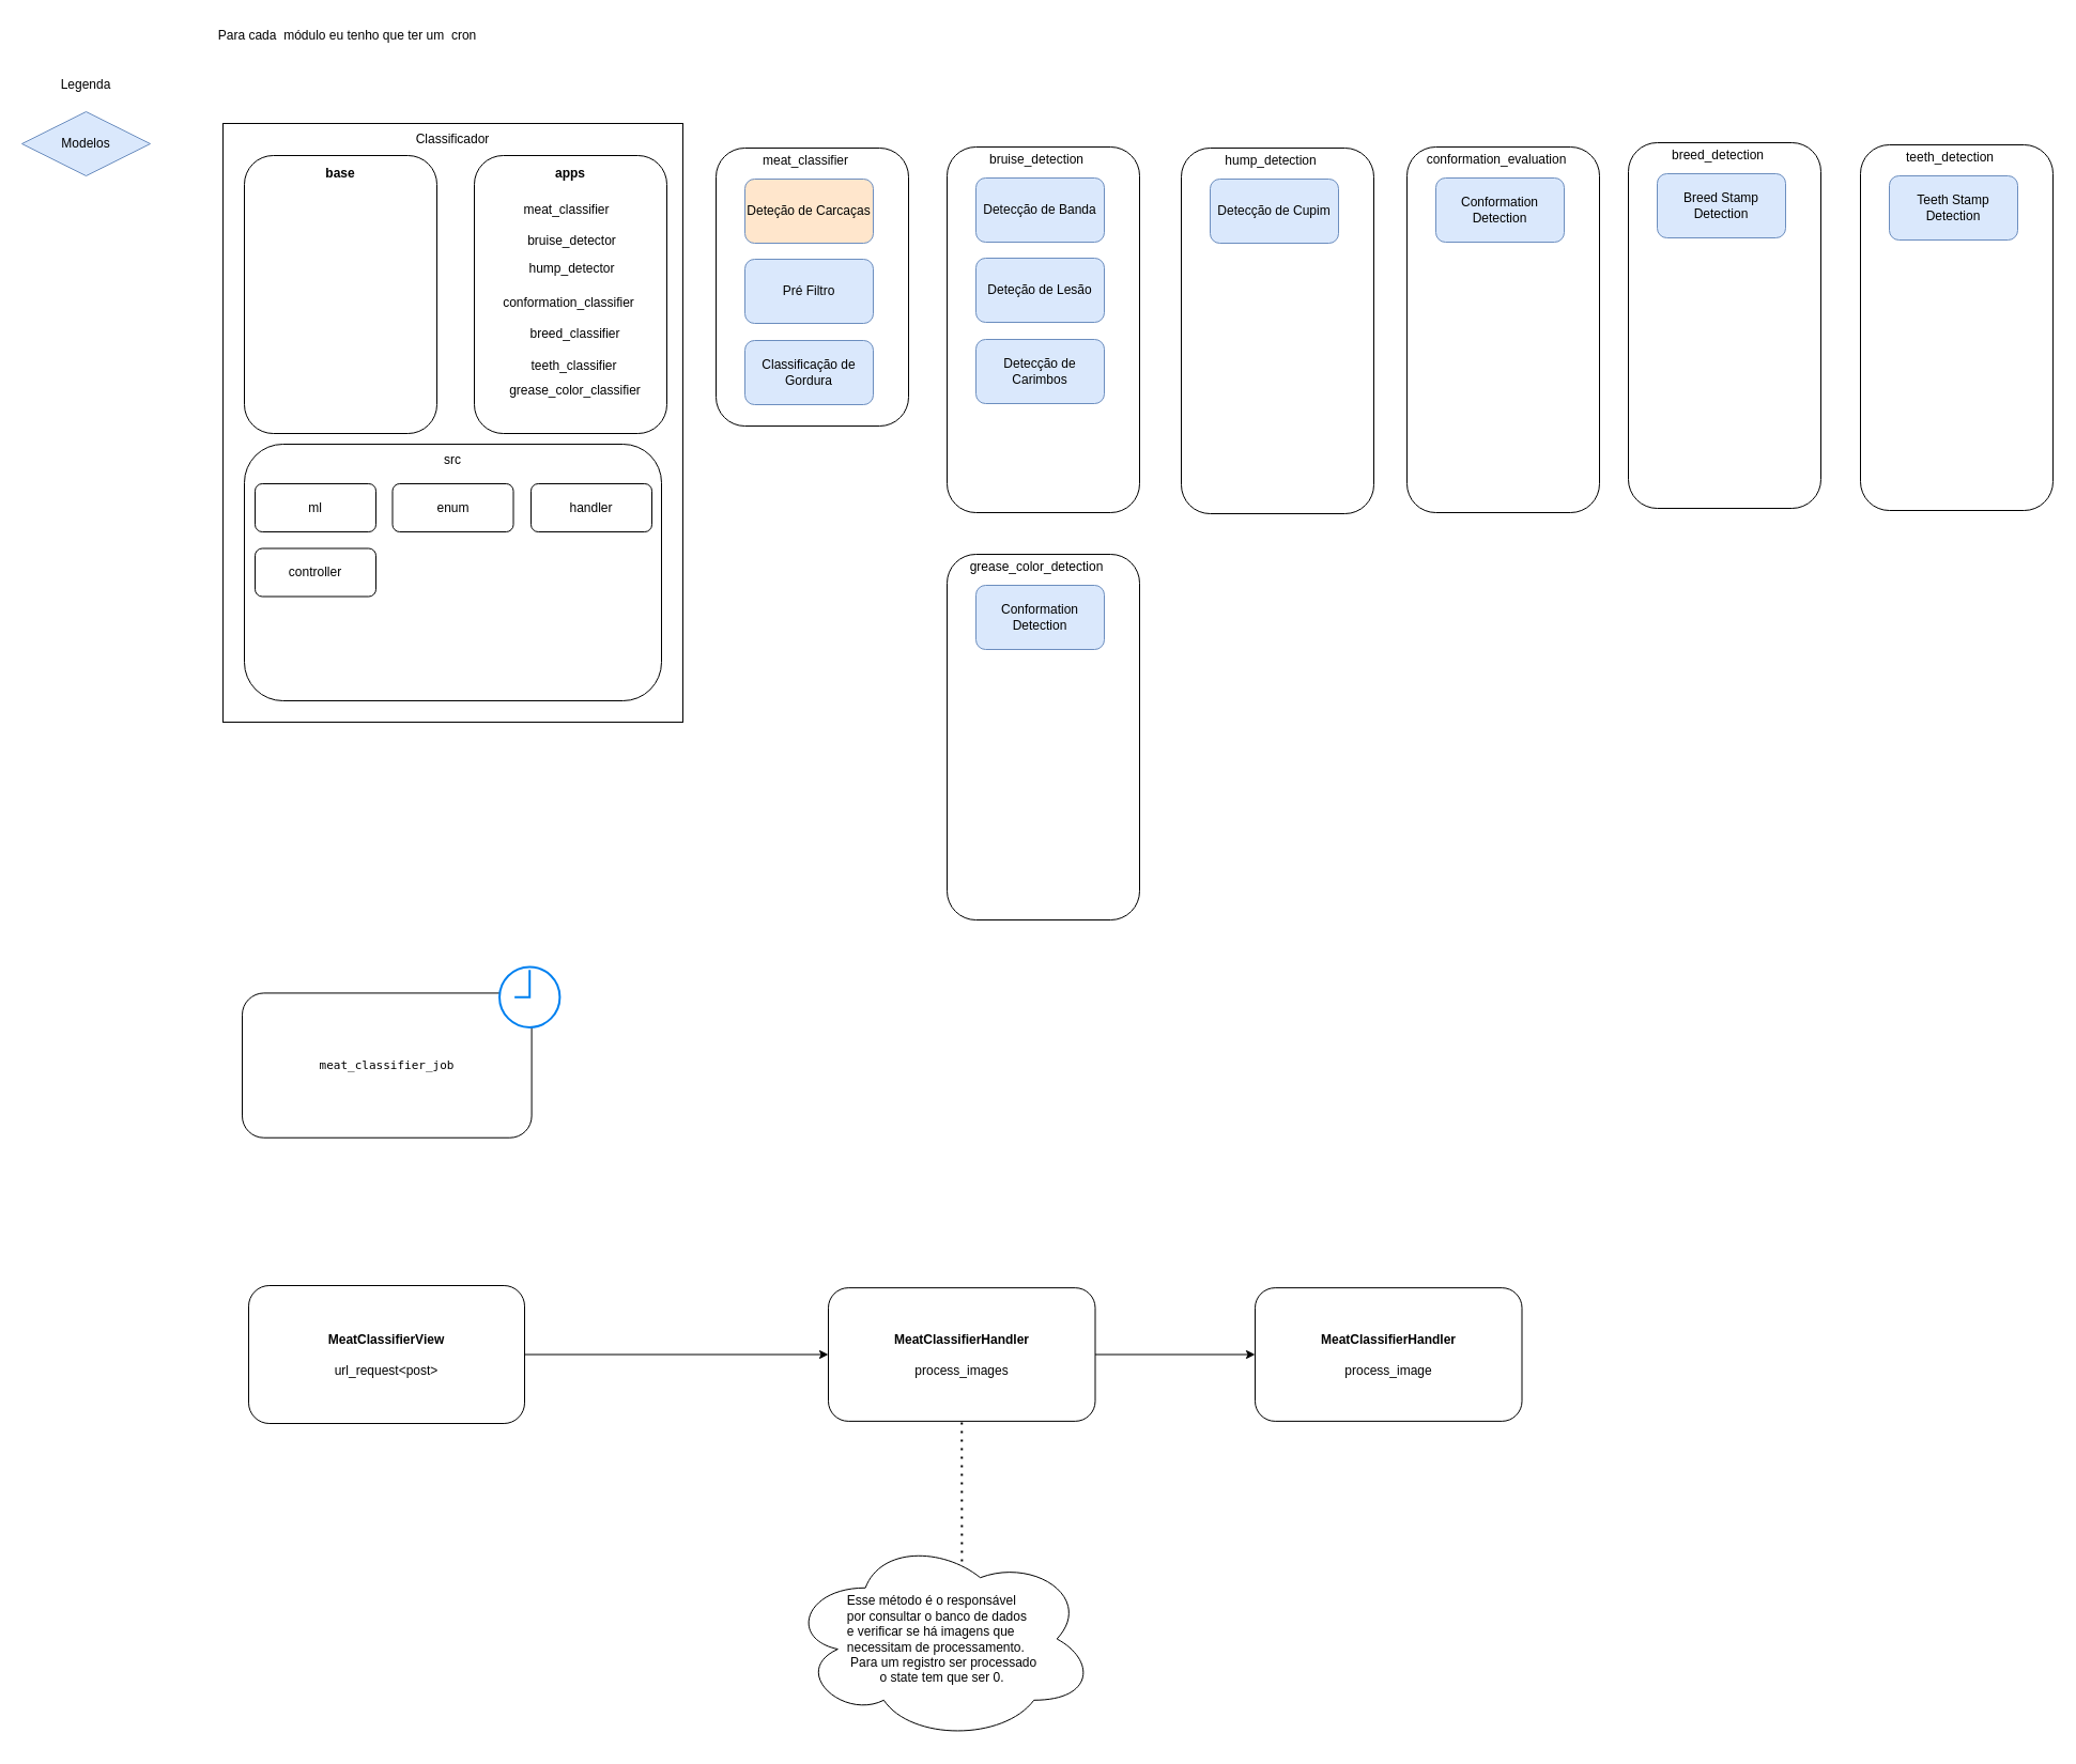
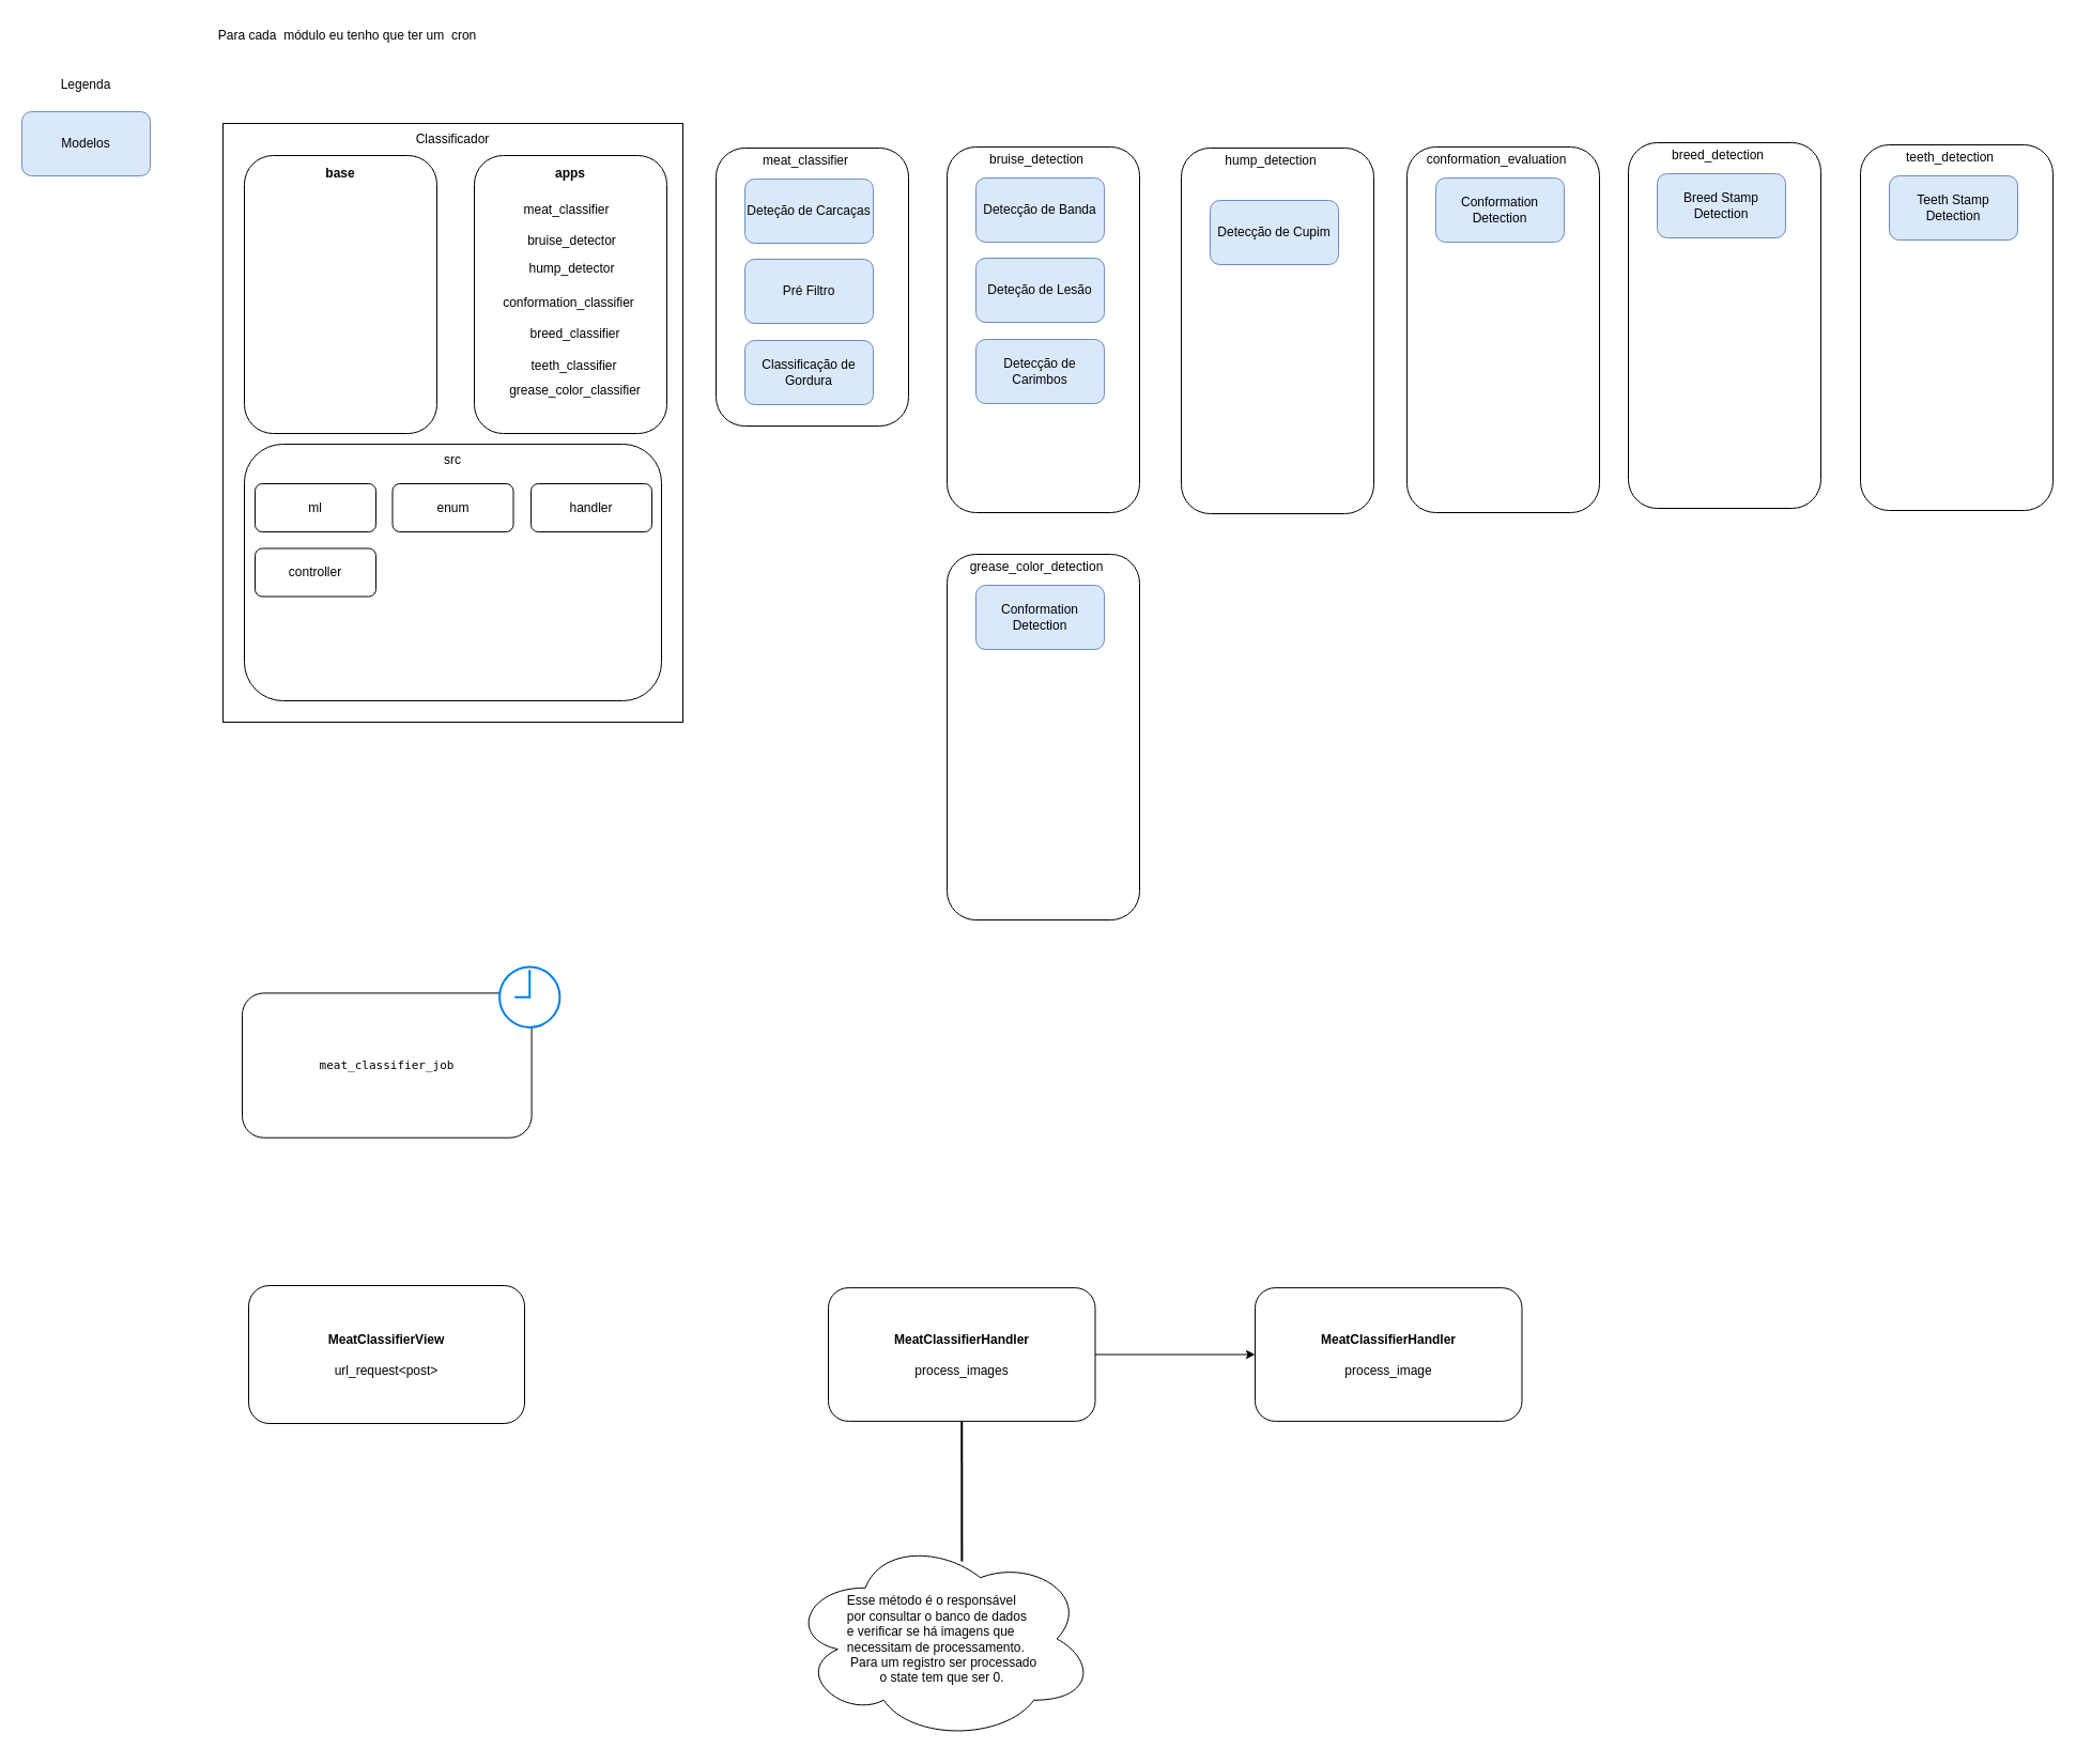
- <mxCell id="27" value="Modelos" style="rhombus;whiteSpace=wrap;html=1;fillColor=#dae8fc;strokeColor=#6c8ebf;" vertex="1" parent="1"><mxGeometry x="20" y="104" width="120" height="60" as="geometry" /></mxCell>
+ <mxCell id="27" value="Modelos" style="rounded=1;whiteSpace=wrap;html=1;fillColor=#dae8fc;strokeColor=#6c8ebf;" vertex="1" parent="1"><mxGeometry x="20" y="104" width="120" height="60" as="geometry" /></mxCell>
- <mxCell id="17" value="Deteção de Carcaças" style="rounded=1;whiteSpace=wrap;html=1;fillColor=#ffe6cc;strokeColor=#6c8ebf;" vertex="1" parent="15"><mxGeometry x="27" y="32" width="120" height="60" as="geometry" /></mxCell>
+ <mxCell id="17" value="Deteção de Carcaças" style="rounded=1;whiteSpace=wrap;html=1;fillColor=#dae8fc;strokeColor=#6c8ebf;" vertex="1" parent="15"><mxGeometry x="27" y="32" width="120" height="60" as="geometry" /></mxCell>
- <mxCell id="31" value="Detecção de Cupim" style="rounded=1;whiteSpace=wrap;html=1;fillColor=#dae8fc;strokeColor=#6c8ebf;" vertex="1" parent="29"><mxGeometry x="27" y="32" width="120" height="60" as="geometry" /></mxCell>
+ <mxCell id="31" value="Detecção de Cupim" style="rounded=1;whiteSpace=wrap;html=1;fillColor=#dae8fc;strokeColor=#6c8ebf;" vertex="1" parent="29"><mxGeometry x="27" y="52" width="120" height="60" as="geometry" /></mxCell>
- <mxCell id="53" style="edgeStyle=orthogonalEdgeStyle;rounded=0;orthogonalLoop=1;jettySize=auto;html=1;exitX=1;exitY=0.5;exitDx=0;exitDy=0;entryX=0;entryY=0.5;entryDx=0;entryDy=0;" edge="1" parent="1" source="54" target="56"><mxGeometry relative="1" as="geometry" /></mxCell>
- <mxCell id="64" value="" style="endArrow=none;dashed=1;html=1;dashPattern=1 3;strokeWidth=2;rounded=0;exitX=0.565;exitY=0.12;exitDx=0;exitDy=0;exitPerimeter=0;entryX=0.5;entryY=1;entryDx=0;entryDy=0;" edge="1" parent="1" source="63" target="56"><mxGeometry width="50" height="50" relative="1" as="geometry"><mxPoint x="1046" y="1152" as="sourcePoint" /><mxPoint x="1096" y="1102" as="targetPoint" /></mxGeometry></mxCell>
+ <mxCell id="64" value="" style="endArrow=none;dashed=0;html=1;dashPattern=1 3;strokeWidth=2;rounded=0;exitX=0.565;exitY=0.12;exitDx=0;exitDy=0;exitPerimeter=0;entryX=0.5;entryY=1;entryDx=0;entryDy=0;" edge="1" parent="1" source="63" target="56"><mxGeometry width="50" height="50" relative="1" as="geometry"><mxPoint x="1046" y="1152" as="sourcePoint" /><mxPoint x="1096" y="1102" as="targetPoint" /></mxGeometry></mxCell>
